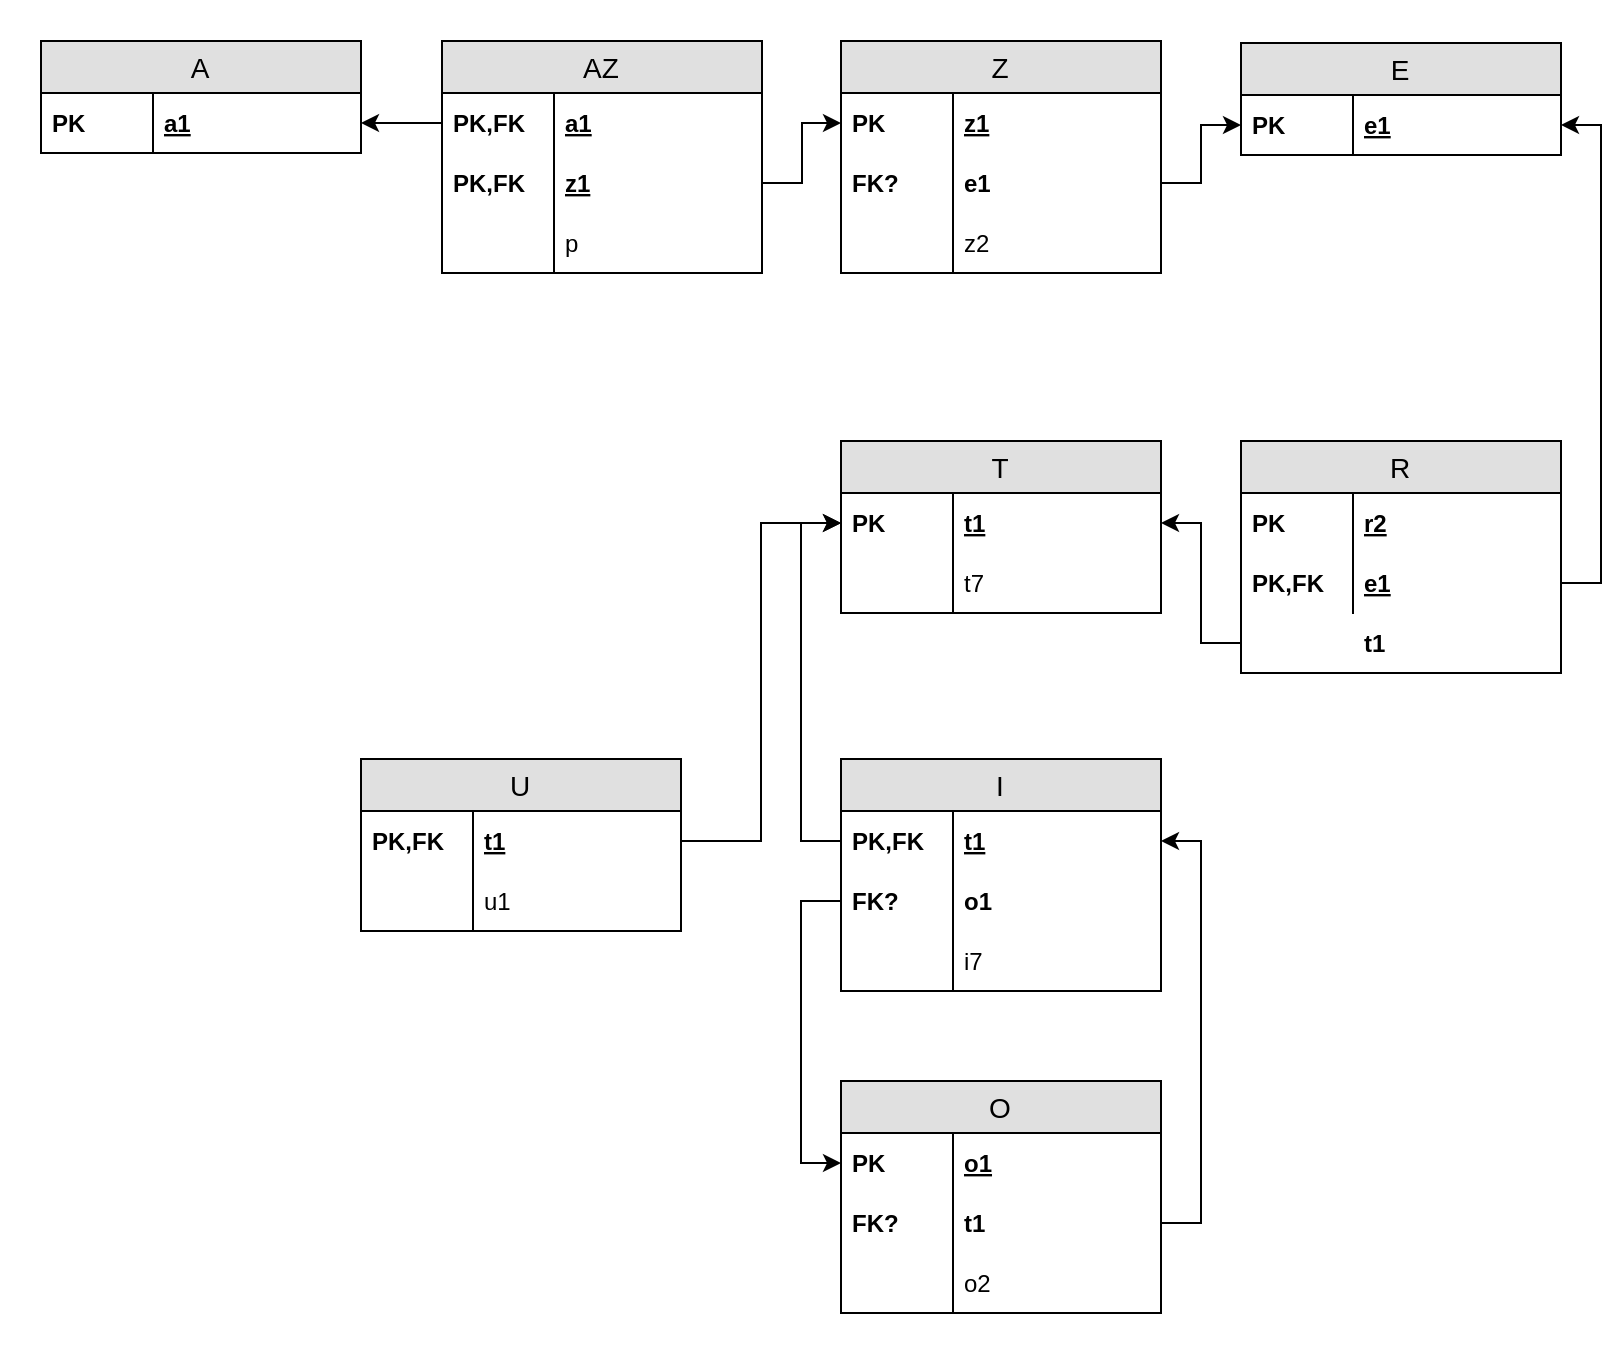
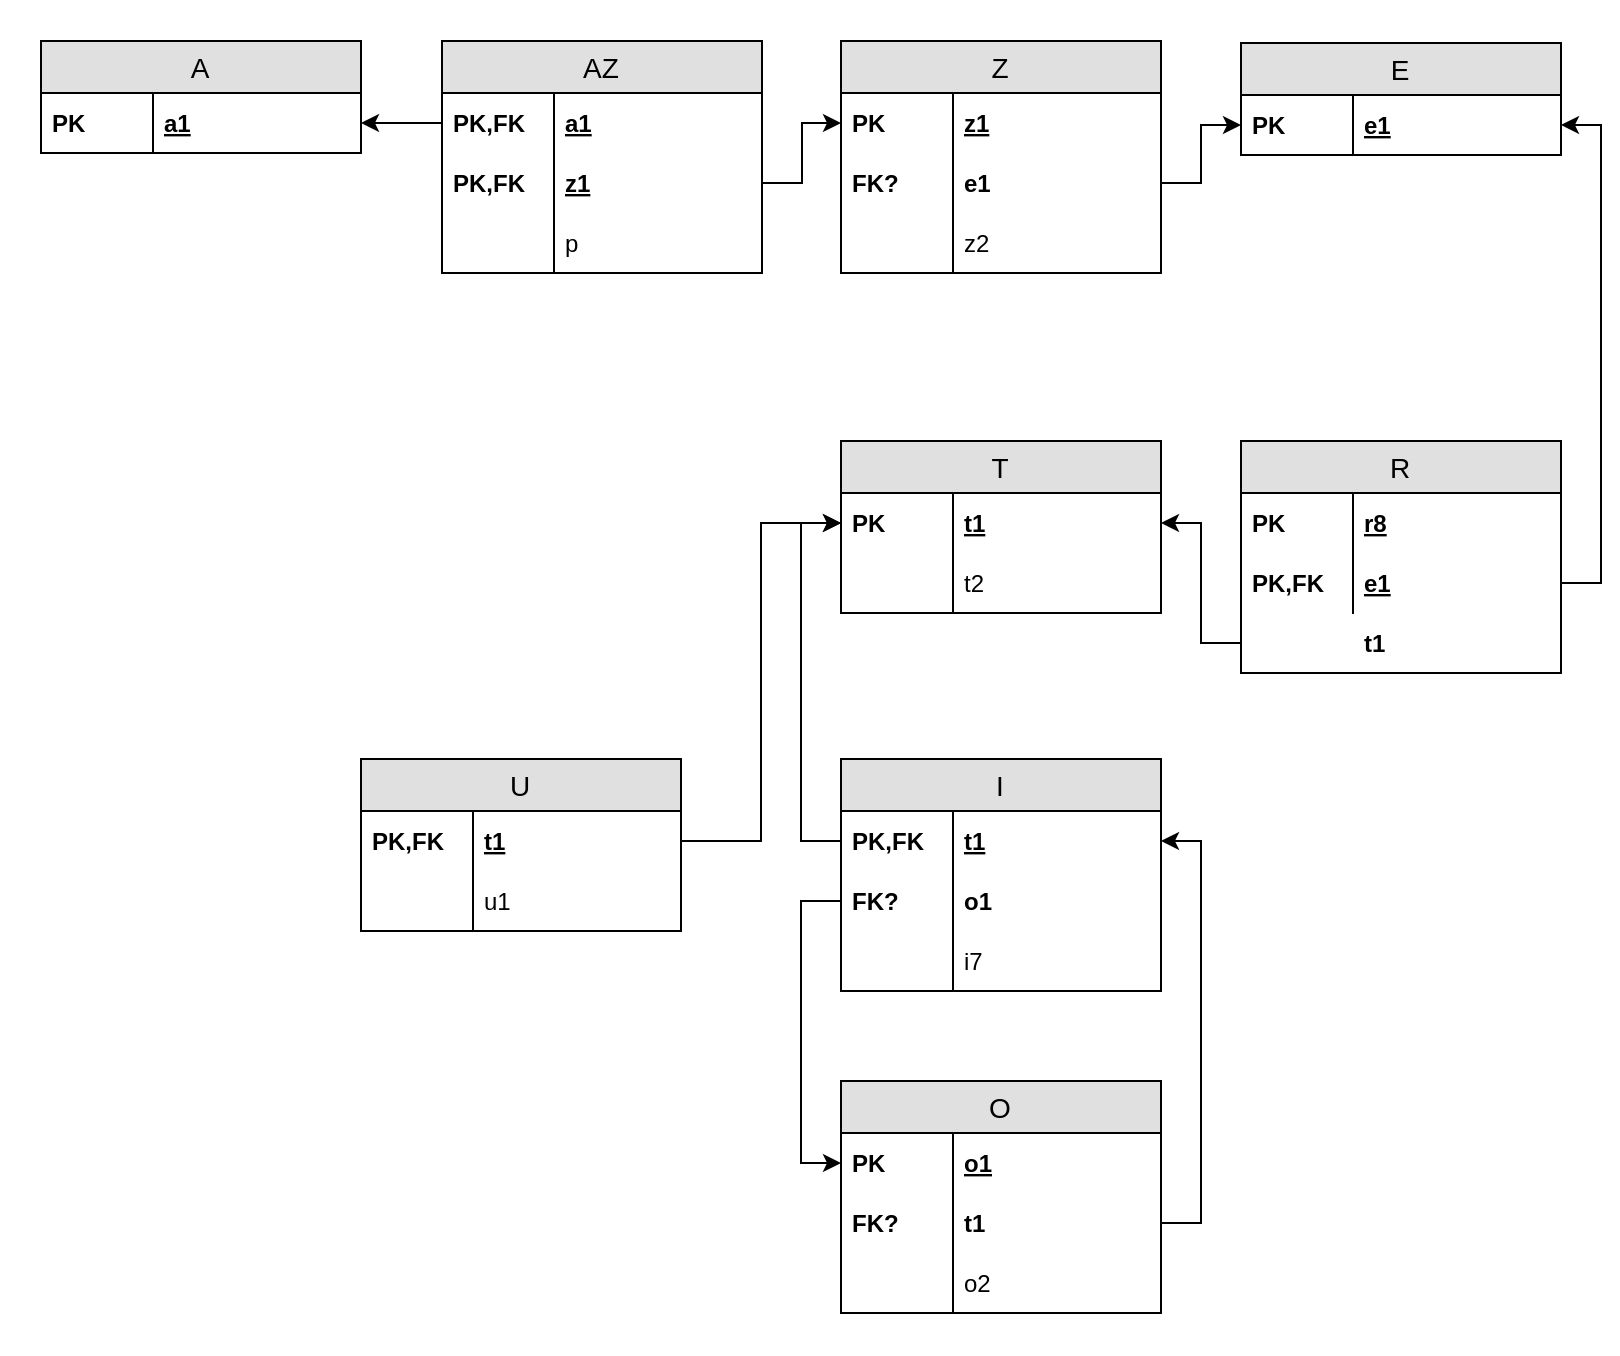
- <mxCell id="26" value="r2" style="shape=partialRectangle;top=0;left=0;right=0;bottom=0;align=left;verticalAlign=middle;fillColor=none;spacingLeft=60;spacingRight=4;overflow=hidden;rotatable=0;points=[[0,0.5],[1,0.5]];portConstraint=eastwest;dropTarget=0;fontStyle=5;fontSize=12;" parent="25" vertex="1"><mxGeometry y="26" width="160" height="30" as="geometry" /></mxCell>
+ <mxCell id="26" value="r8" style="shape=partialRectangle;top=0;left=0;right=0;bottom=0;align=left;verticalAlign=middle;fillColor=none;spacingLeft=60;spacingRight=4;overflow=hidden;rotatable=0;points=[[0,0.5],[1,0.5]];portConstraint=eastwest;dropTarget=0;fontStyle=5;fontSize=12;" parent="25" vertex="1"><mxGeometry y="26" width="160" height="30" as="geometry" /></mxCell>
- <mxCell id="35" value="t7" style="shape=partialRectangle;top=0;left=0;right=0;bottom=0;align=left;verticalAlign=middle;fillColor=none;spacingLeft=60;spacingRight=4;overflow=hidden;rotatable=0;points=[[0,0.5],[1,0.5]];portConstraint=eastwest;dropTarget=0;fontStyle=0;fontSize=12;" parent="32" vertex="1"><mxGeometry y="56" width="160" height="30" as="geometry" /></mxCell>
+ <mxCell id="35" value="t2" style="shape=partialRectangle;top=0;left=0;right=0;bottom=0;align=left;verticalAlign=middle;fillColor=none;spacingLeft=60;spacingRight=4;overflow=hidden;rotatable=0;points=[[0,0.5],[1,0.5]];portConstraint=eastwest;dropTarget=0;fontStyle=0;fontSize=12;" parent="32" vertex="1"><mxGeometry y="56" width="160" height="30" as="geometry" /></mxCell>
